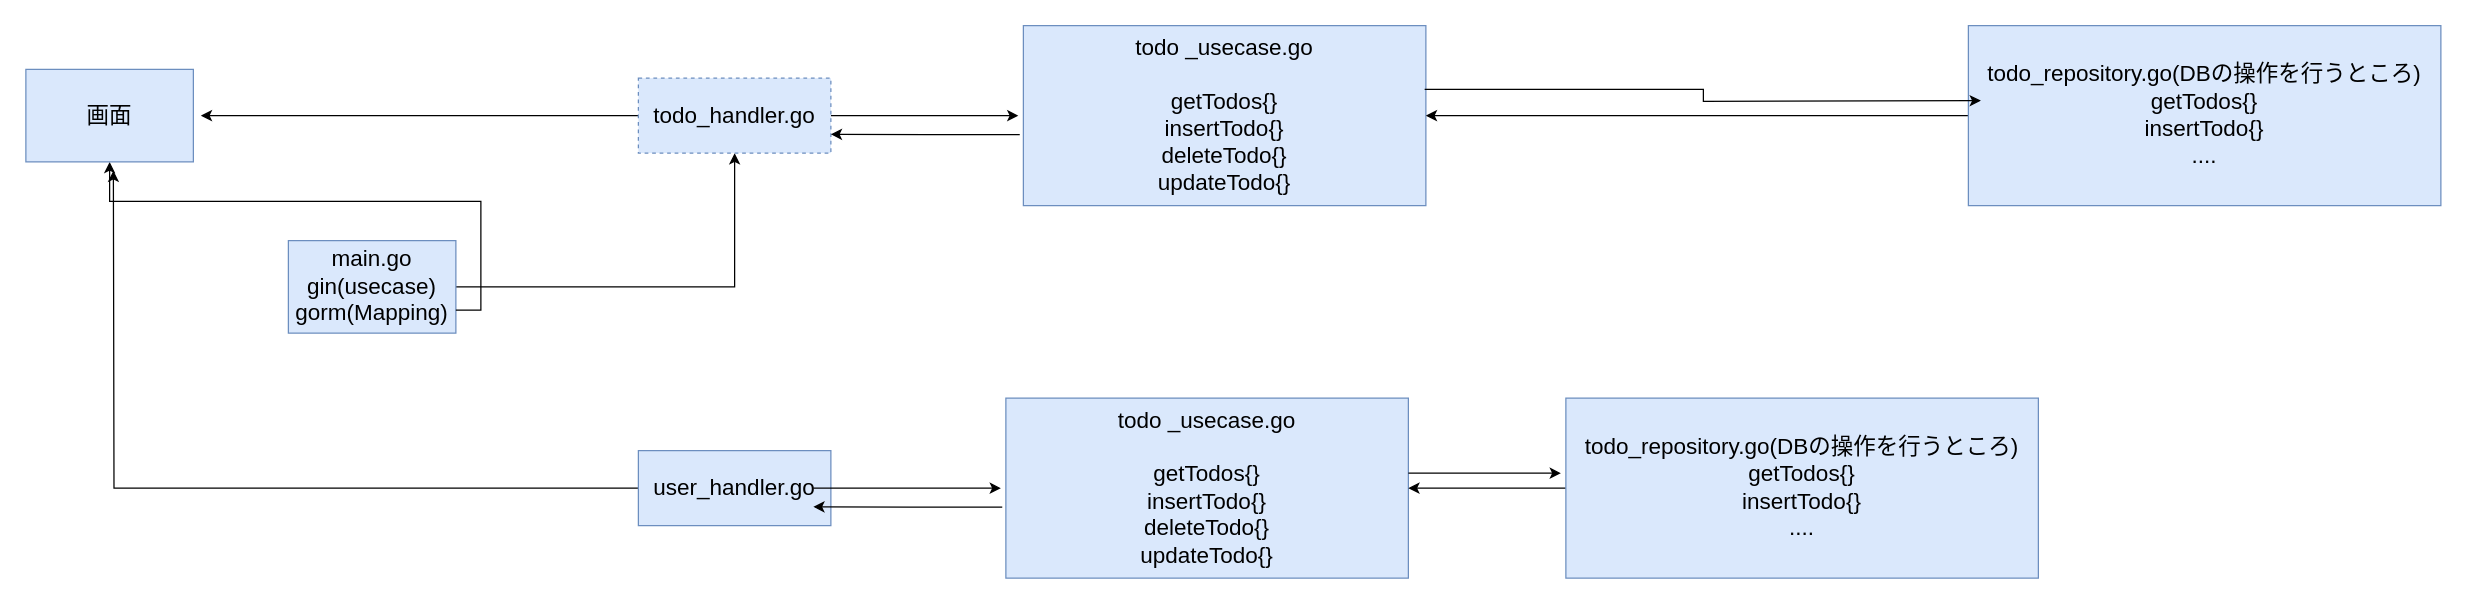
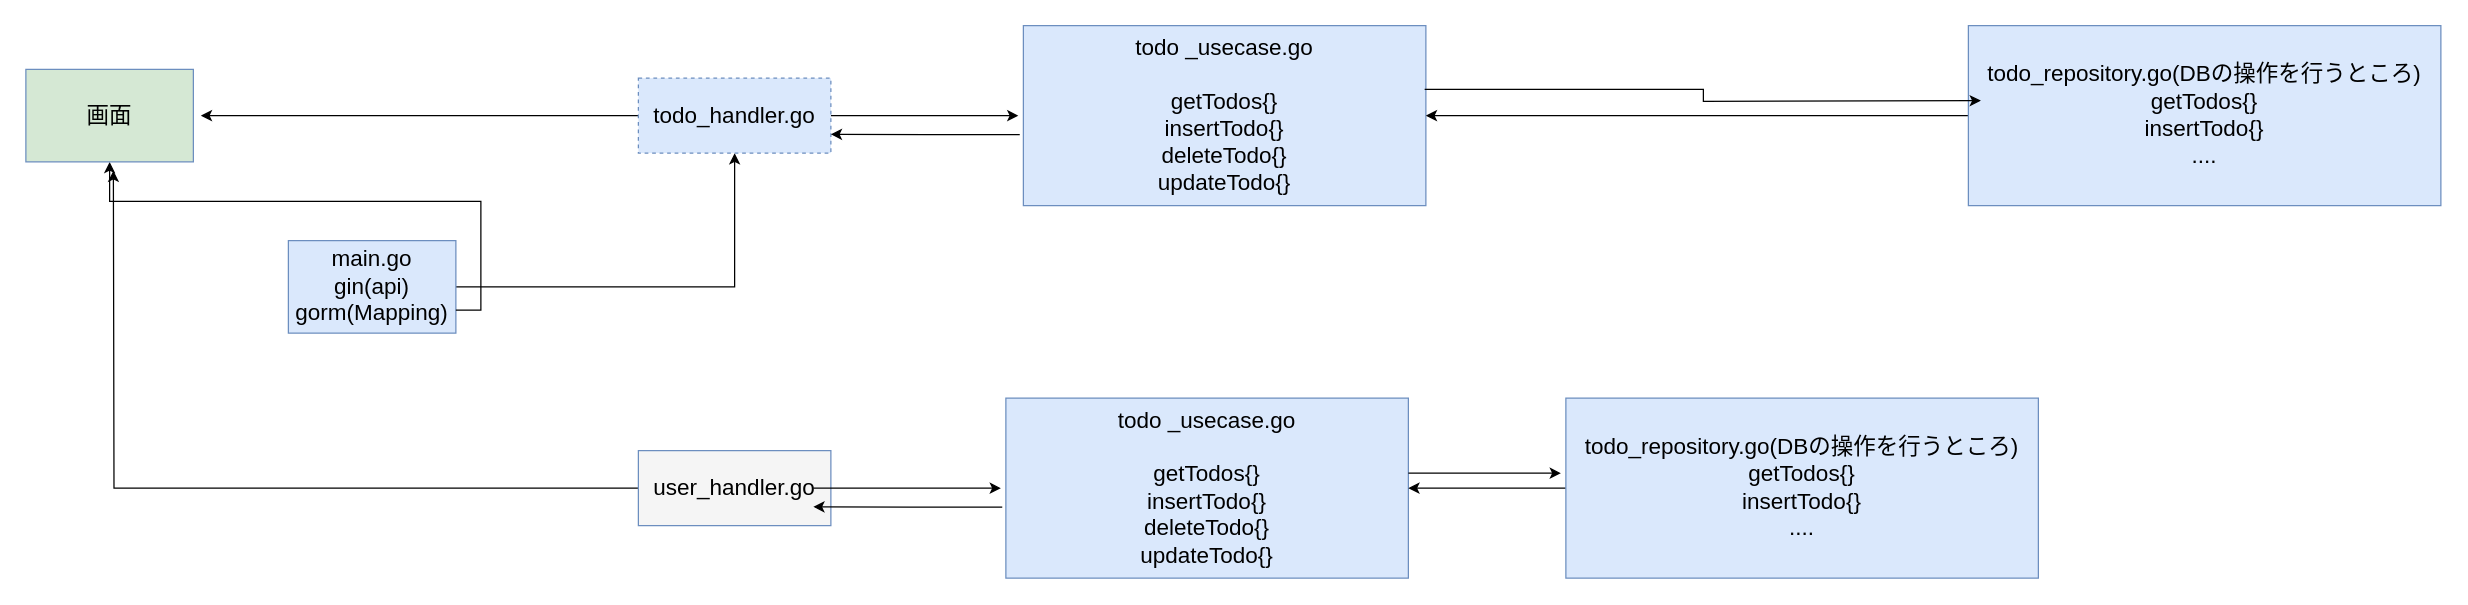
- <mxCell id="15" value="画面" style="rounded=0;whiteSpace=wrap;html=1;fillColor=#dae8fc;strokeColor=#6c8ebf;fontSize=18;" vertex="1" parent="1"><mxGeometry x="20" y="55" width="134" height="74" as="geometry" /></mxCell>
+ <mxCell id="15" value="画面" style="rounded=0;whiteSpace=wrap;html=1;fillColor=#d5e8d4;strokeColor=#6c8ebf;fontSize=18;" vertex="1" parent="1"><mxGeometry x="20" y="55" width="134" height="74" as="geometry" /></mxCell>
- <mxCell id="3" value="main.go&lt;div&gt;gin(usecase)&lt;div&gt;gorm(Mapping)&lt;/div&gt;&lt;/div&gt;" style="rounded=0;whiteSpace=wrap;html=1;fillColor=#dae8fc;strokeColor=#6c8ebf;fontSize=18;" vertex="1" parent="1"><mxGeometry x="230" y="192" width="134" height="74" as="geometry" /></mxCell>
+ <mxCell id="3" value="main.go&lt;div&gt;gin(api)&lt;div&gt;gorm(Mapping)&lt;/div&gt;&lt;/div&gt;" style="rounded=0;whiteSpace=wrap;html=1;fillColor=#dae8fc;strokeColor=#6c8ebf;fontSize=18;" vertex="1" parent="1"><mxGeometry x="230" y="192" width="134" height="74" as="geometry" /></mxCell>
- <mxCell id="9" value="user_handler.go" style="rounded=0;whiteSpace=wrap;html=1;fillColor=#dae8fc;strokeColor=#6c8ebf;fontSize=18;" vertex="1" parent="1"><mxGeometry x="510" y="360" width="154" height="60" as="geometry" /></mxCell>
+ <mxCell id="9" value="user_handler.go" style="rounded=0;whiteSpace=wrap;html=1;fillColor=#f5f5f5;strokeColor=#6c8ebf;fontSize=18;" vertex="1" parent="1"><mxGeometry x="510" y="360" width="154" height="60" as="geometry" /></mxCell>
